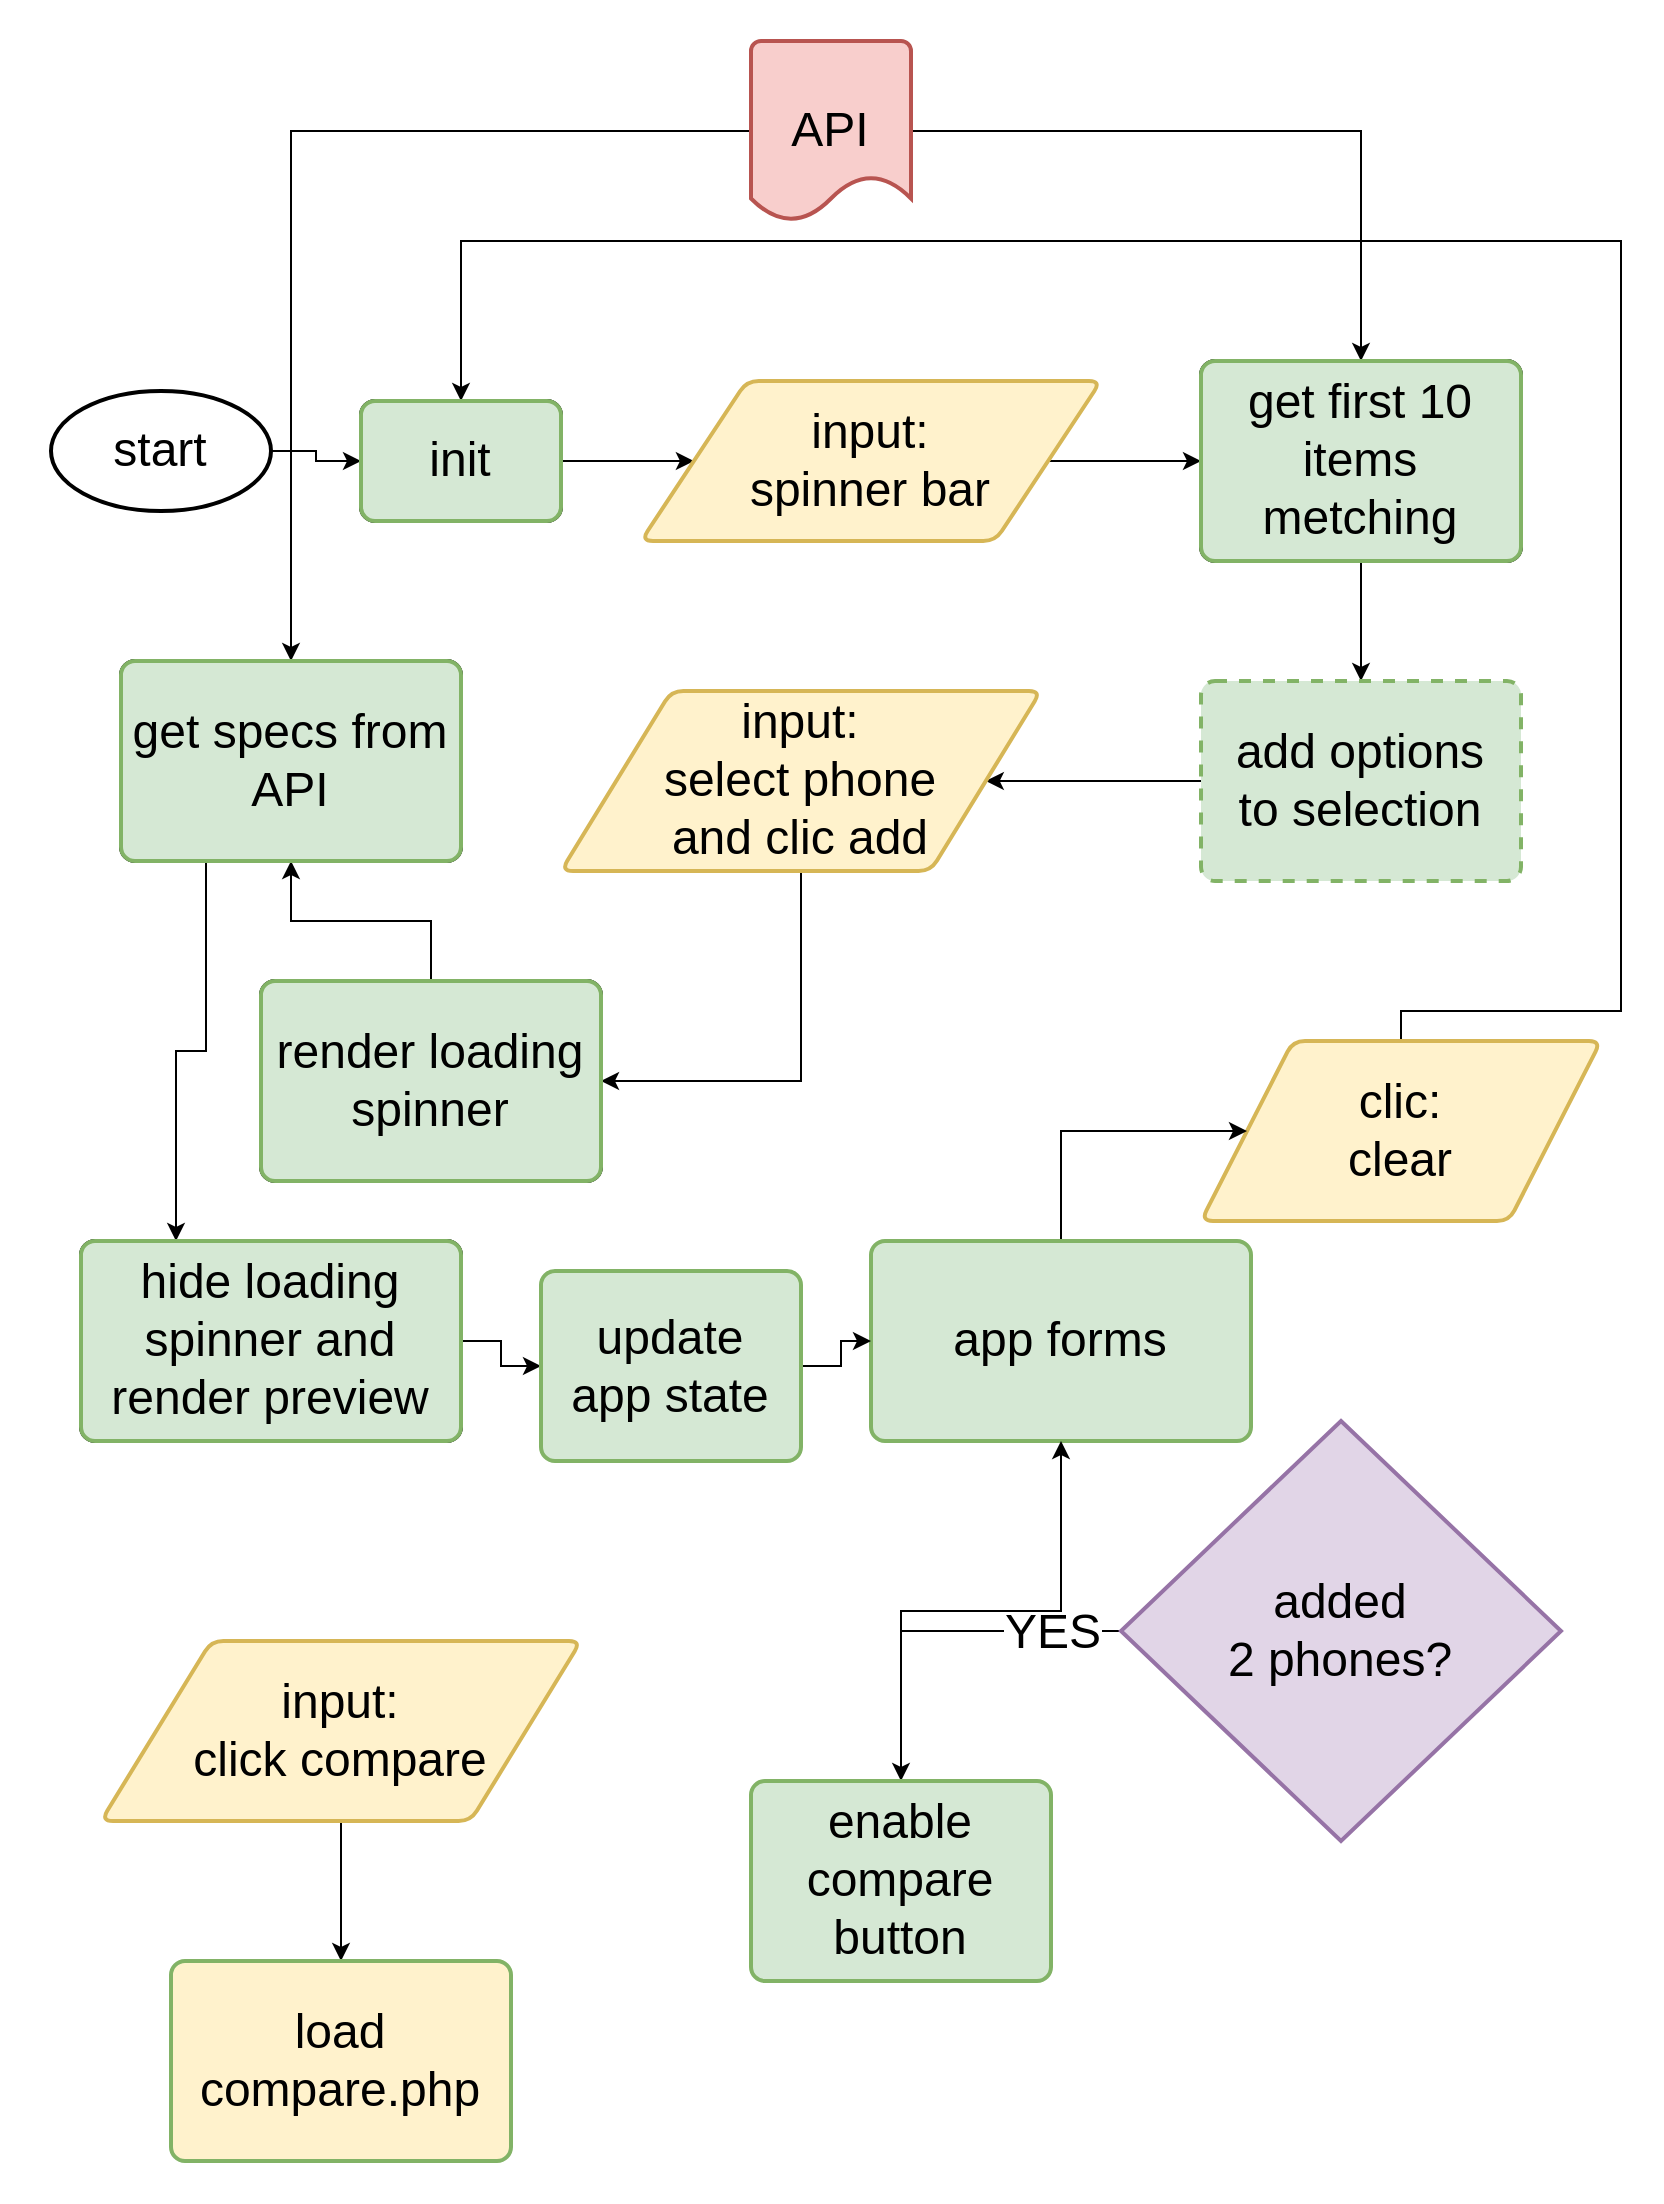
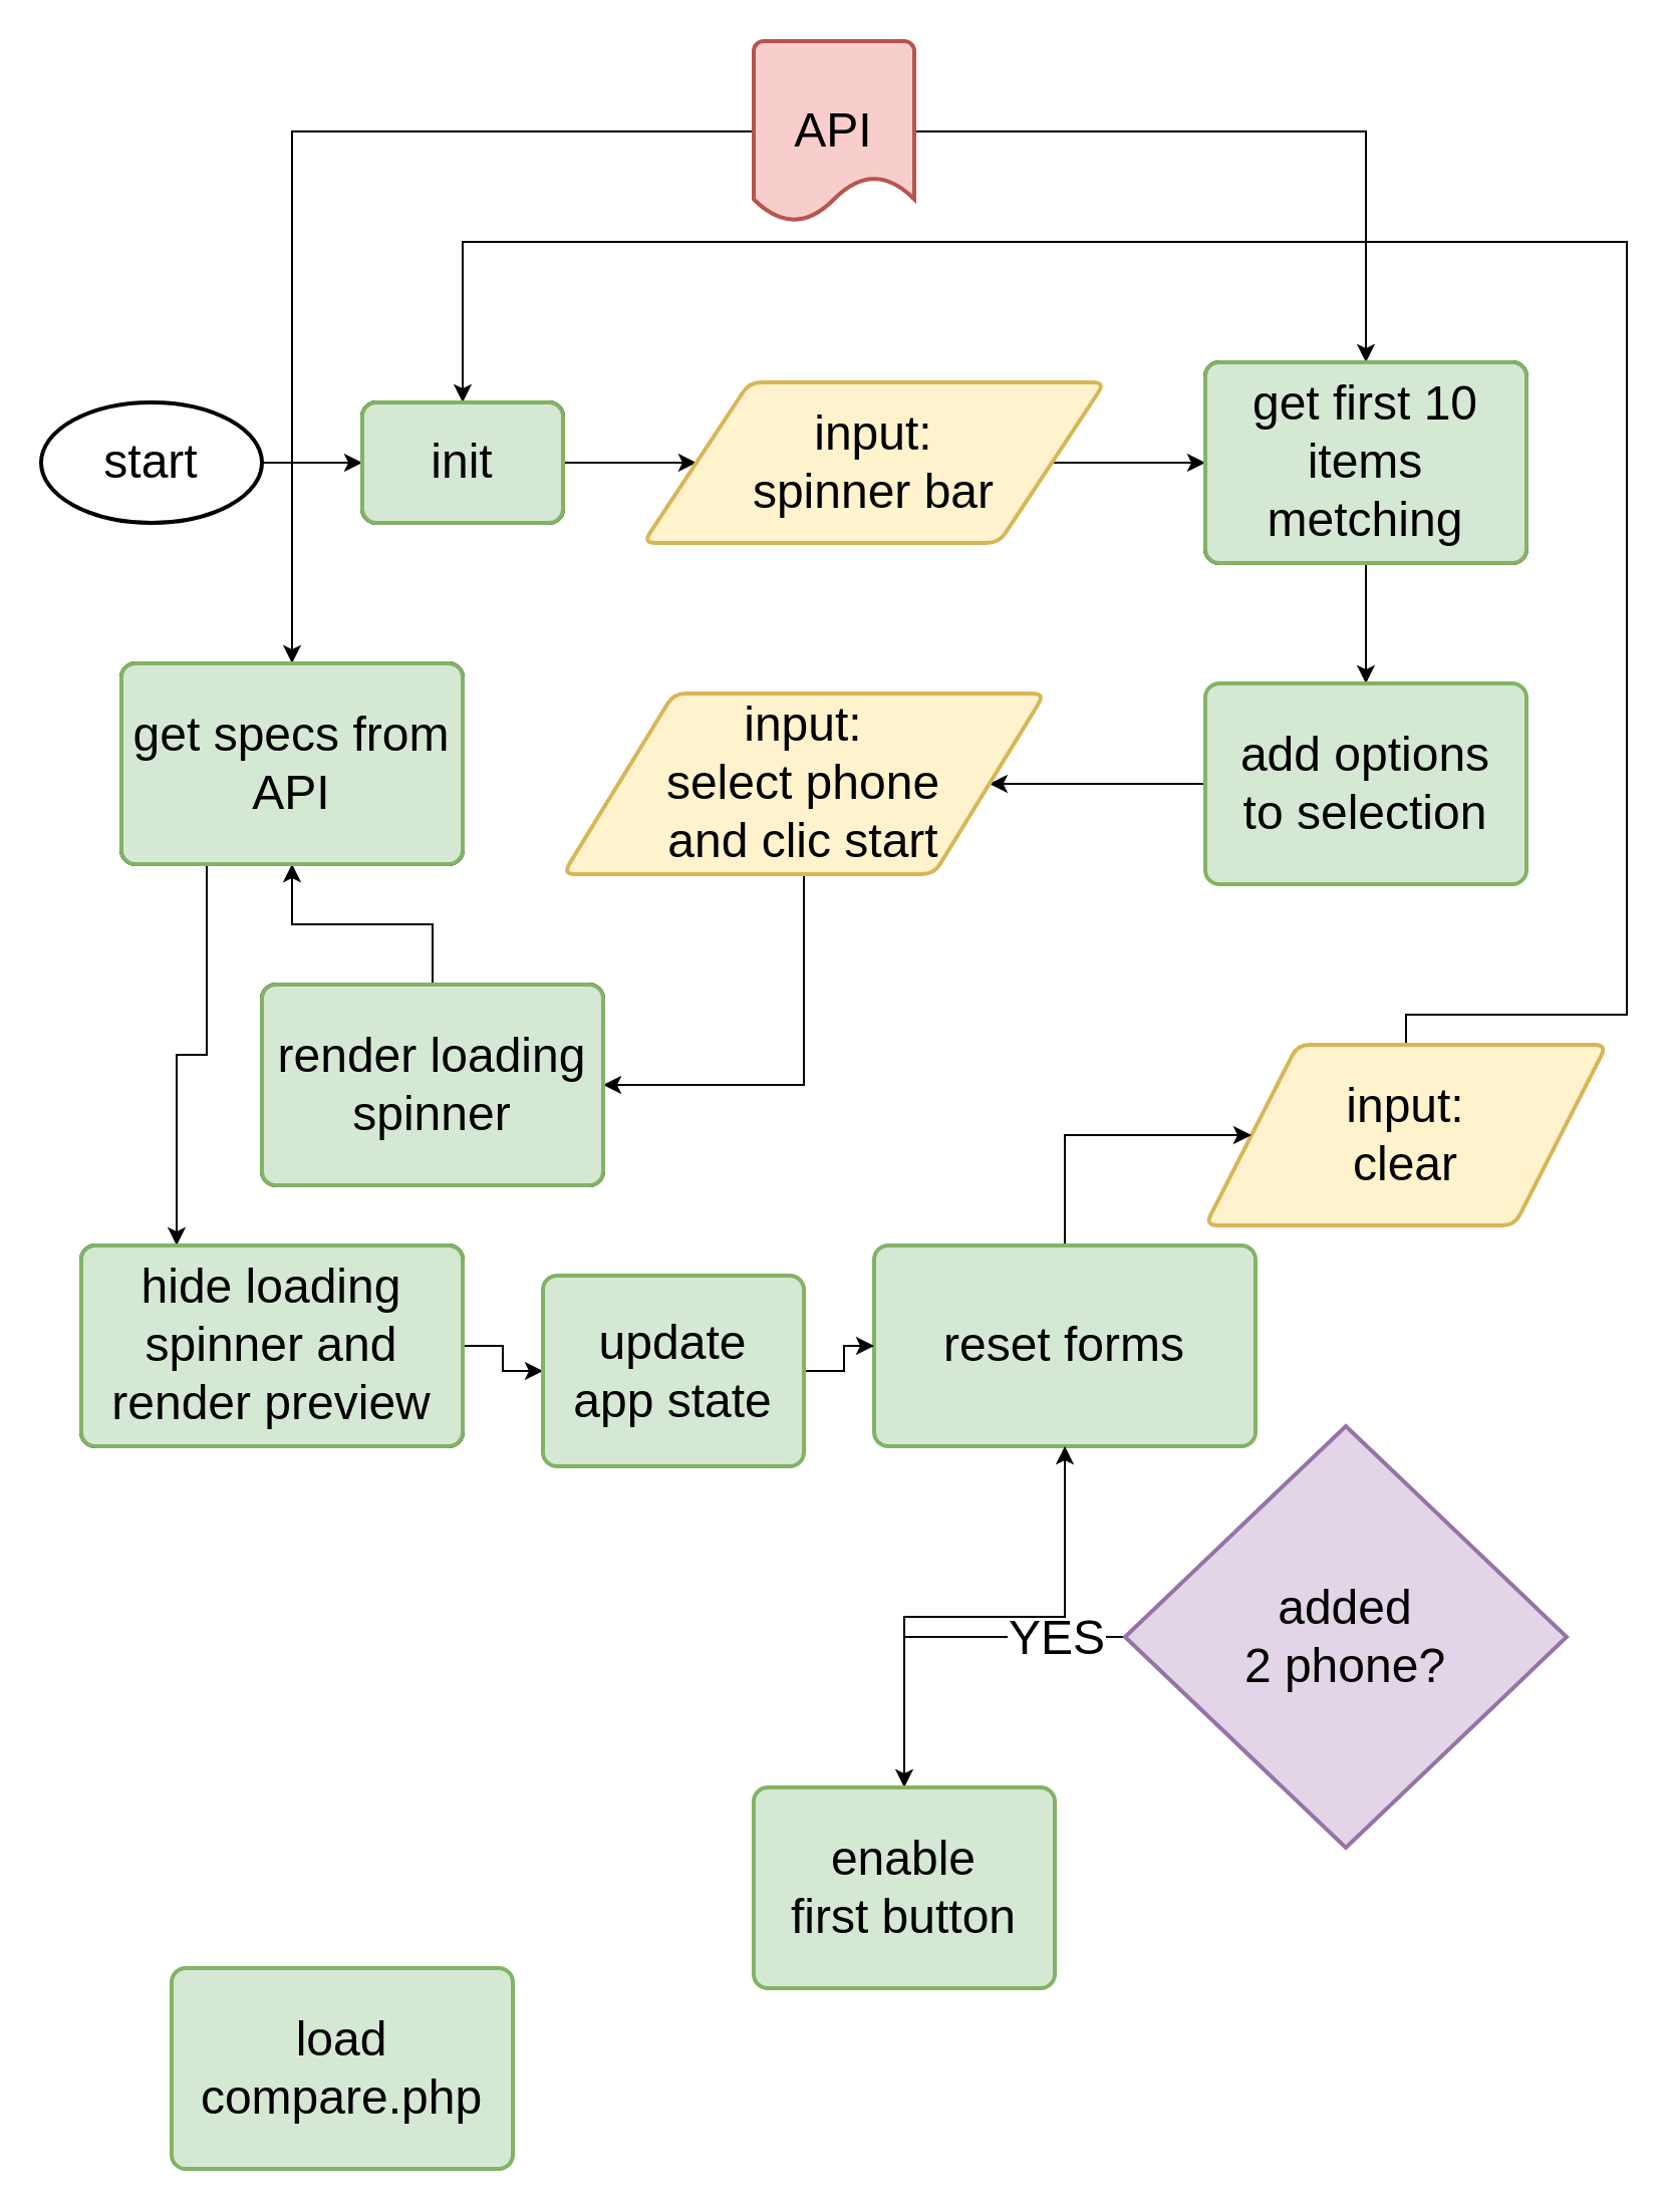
- <mxCell id="3" value="start" style="strokeWidth=2;html=1;shape=mxgraph.flowchart.start_1;whiteSpace=wrap;fontSize=24;" parent="1" vertex="1"><mxGeometry x="25" y="195" width="110" height="60" as="geometry" /></mxCell>
+ <mxCell id="3" value="start" style="strokeWidth=2;html=1;shape=mxgraph.flowchart.start_1;whiteSpace=wrap;fontSize=24;" parent="1" vertex="1"><mxGeometry x="20" y="200" width="110" height="60" as="geometry" /></mxCell>
- <mxCell id="16" value="input:&lt;br&gt;select phone&lt;br&gt;and clic add" style="shape=parallelogram;html=1;strokeWidth=2;perimeter=parallelogramPerimeter;whiteSpace=wrap;rounded=1;arcSize=12;size=0.23;fontSize=24;fillColor=#fff2cc;strokeColor=#d6b656;" parent="1" vertex="1"><mxGeometry x="280" y="345" width="240" height="90" as="geometry" /></mxCell>
+ <mxCell id="16" value="input:&lt;br&gt;select phone&lt;br&gt;and clic start" style="shape=parallelogram;html=1;strokeWidth=2;perimeter=parallelogramPerimeter;whiteSpace=wrap;rounded=1;arcSize=12;size=0.23;fontSize=24;fillColor=#fff2cc;strokeColor=#d6b656;" parent="1" vertex="1"><mxGeometry x="280" y="345" width="240" height="90" as="geometry" /></mxCell>
- <mxCell id="14" value="add options&lt;br&gt;to selection" style="rounded=1;whiteSpace=wrap;html=1;absoluteArcSize=1;arcSize=14;strokeWidth=2;fontSize=24;fillColor=#d5e8d4;strokeColor=#82b366;dashed=1;" parent="1" vertex="1"><mxGeometry x="600" y="340" width="160" height="100" as="geometry" /></mxCell>
+ <mxCell id="14" value="add options&lt;br&gt;to selection" style="rounded=1;whiteSpace=wrap;html=1;absoluteArcSize=1;arcSize=14;strokeWidth=2;fontSize=24;fillColor=#d5e8d4;strokeColor=#82b366;" parent="1" vertex="1"><mxGeometry x="600" y="340" width="160" height="100" as="geometry" /></mxCell>
- <mxCell id="24" value="clic:&lt;br&gt;clear" style="shape=parallelogram;html=1;strokeWidth=2;perimeter=parallelogramPerimeter;whiteSpace=wrap;rounded=1;arcSize=12;size=0.23;fontSize=24;fillColor=#fff2cc;strokeColor=#d6b656;" parent="1" vertex="1"><mxGeometry x="600" y="520" width="200" height="90" as="geometry" /></mxCell>
+ <mxCell id="24" value="input:&lt;br&gt;clear" style="shape=parallelogram;html=1;strokeWidth=2;perimeter=parallelogramPerimeter;whiteSpace=wrap;rounded=1;arcSize=12;size=0.23;fontSize=24;fillColor=#fff2cc;strokeColor=#d6b656;" parent="1" vertex="1"><mxGeometry x="600" y="520" width="200" height="90" as="geometry" /></mxCell>
- <mxCell id="26" value="app forms" style="rounded=1;whiteSpace=wrap;html=1;absoluteArcSize=1;arcSize=14;strokeWidth=2;fontSize=24;fillColor=#d5e8d4;strokeColor=#82b366;" parent="1" vertex="1"><mxGeometry x="435" y="620" width="190" height="100" as="geometry" /></mxCell>
+ <mxCell id="26" value="reset forms" style="rounded=1;whiteSpace=wrap;html=1;absoluteArcSize=1;arcSize=14;strokeWidth=2;fontSize=24;fillColor=#d5e8d4;strokeColor=#82b366;" parent="1" vertex="1"><mxGeometry x="435" y="620" width="190" height="100" as="geometry" /></mxCell>
- <mxCell id="29" value="added&lt;br&gt;2 phones?" style="strokeWidth=2;html=1;shape=mxgraph.flowchart.decision;whiteSpace=wrap;fontSize=24;fillColor=#e1d5e7;strokeColor=#9673a6;" parent="1" vertex="1"><mxGeometry x="560" y="710" width="220" height="210" as="geometry" /></mxCell>
+ <mxCell id="29" value="added&lt;br&gt;2 phone?" style="strokeWidth=2;html=1;shape=mxgraph.flowchart.decision;whiteSpace=wrap;fontSize=24;fillColor=#e1d5e7;strokeColor=#9673a6;" parent="1" vertex="1"><mxGeometry x="560" y="710" width="220" height="210" as="geometry" /></mxCell>
- <mxCell id="33" value="input:&lt;br&gt;click compare" style="shape=parallelogram;html=1;strokeWidth=2;perimeter=parallelogramPerimeter;whiteSpace=wrap;rounded=1;arcSize=12;size=0.23;fontSize=24;fillColor=#fff2cc;strokeColor=#d6b656;" parent="1" vertex="1"><mxGeometry x="50" y="820" width="240" height="90" as="geometry" /></mxCell>
- <mxCell id="31" value="enable&lt;br&gt;compare button" style="rounded=1;whiteSpace=wrap;html=1;absoluteArcSize=1;arcSize=14;strokeWidth=2;fontSize=24;fillColor=#d5e8d4;strokeColor=#82b366;" parent="1" vertex="1"><mxGeometry x="375" y="890" width="150" height="100" as="geometry" /></mxCell>
+ <mxCell id="31" value="enable&lt;br&gt;first button" style="rounded=1;whiteSpace=wrap;html=1;absoluteArcSize=1;arcSize=14;strokeWidth=2;fontSize=24;fillColor=#d5e8d4;strokeColor=#82b366;" parent="1" vertex="1"><mxGeometry x="375" y="890" width="150" height="100" as="geometry" /></mxCell>
- <mxCell id="32" style="edgeStyle=orthogonalEdgeStyle;rounded=0;orthogonalLoop=1;jettySize=auto;html=1;fontSize=24;" parent="1" source="33" target="34" edge="1"><mxGeometry relative="1" as="geometry" /></mxCell>
- <mxCell id="34" value="load compare.php" style="rounded=1;whiteSpace=wrap;html=1;absoluteArcSize=1;arcSize=14;strokeWidth=2;fontSize=24;fillColor=#fff2cc;strokeColor=#82b366;" parent="1" vertex="1"><mxGeometry x="85" y="980" width="170" height="100" as="geometry" /></mxCell>
+ <mxCell id="34" value="load compare.php" style="rounded=1;whiteSpace=wrap;html=1;absoluteArcSize=1;arcSize=14;strokeWidth=2;fontSize=24;fillColor=#d5e8d4;strokeColor=#82b366;" parent="1" vertex="1"><mxGeometry x="85" y="980" width="170" height="100" as="geometry" /></mxCell>
